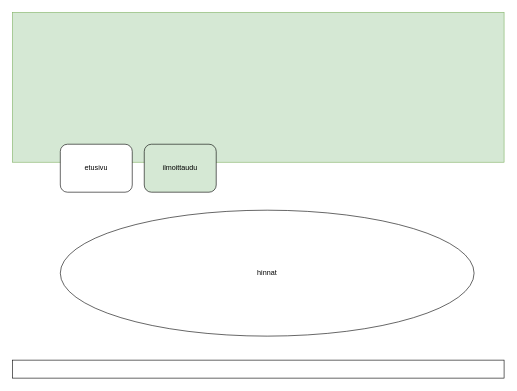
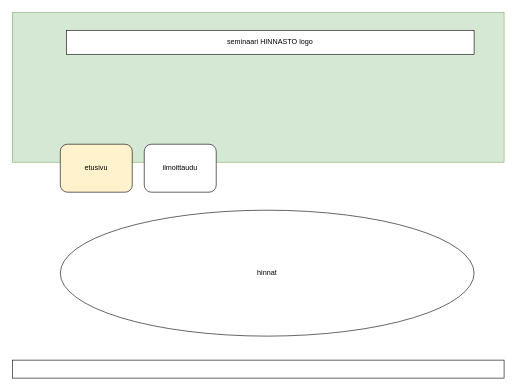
+ <mxCell id="7" value="seminaari&lt;span style=&quot;white-space: pre&quot;&gt; &lt;/span&gt;HINNASTO&lt;span style=&quot;white-space: pre&quot;&gt; &lt;/span&gt;logo" style="rounded=0;whiteSpace=wrap;html=1;" vertex="1" parent="1"><mxGeometry x="110" y="50" width="680" height="40" as="geometry" /></mxCell>
- <mxCell id="3" value="etusivu" style="rounded=1;whiteSpace=wrap;html=1;" vertex="1" parent="1"><mxGeometry x="100" y="240" width="120" height="80" as="geometry" /></mxCell>
+ <mxCell id="3" value="etusivu" style="rounded=1;whiteSpace=wrap;html=1;fillColor=#fff2cc;" vertex="1" parent="1"><mxGeometry x="100" y="240" width="120" height="80" as="geometry" /></mxCell>
- <mxCell id="4" value="ilmoittaudu" style="rounded=1;whiteSpace=wrap;html=1;fillColor=#d5e8d4;" vertex="1" parent="1"><mxGeometry x="240" y="240" width="120" height="80" as="geometry" /></mxCell>
+ <mxCell id="4" value="ilmoittaudu" style="rounded=1;whiteSpace=wrap;html=1;" vertex="1" parent="1"><mxGeometry x="240" y="240" width="120" height="80" as="geometry" /></mxCell>
